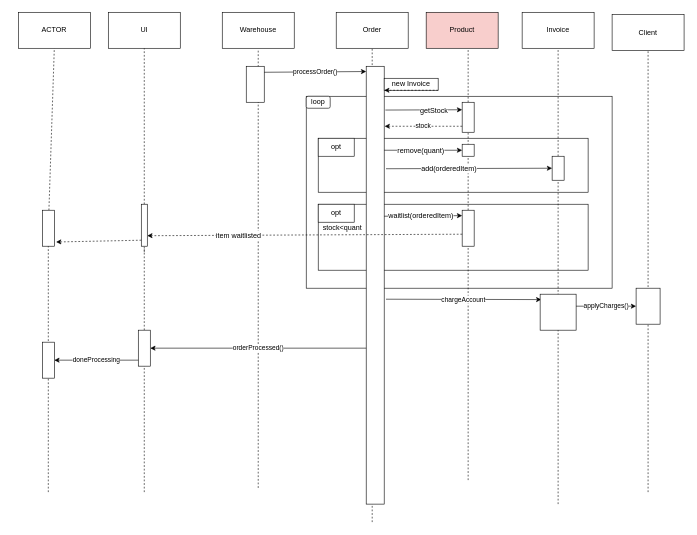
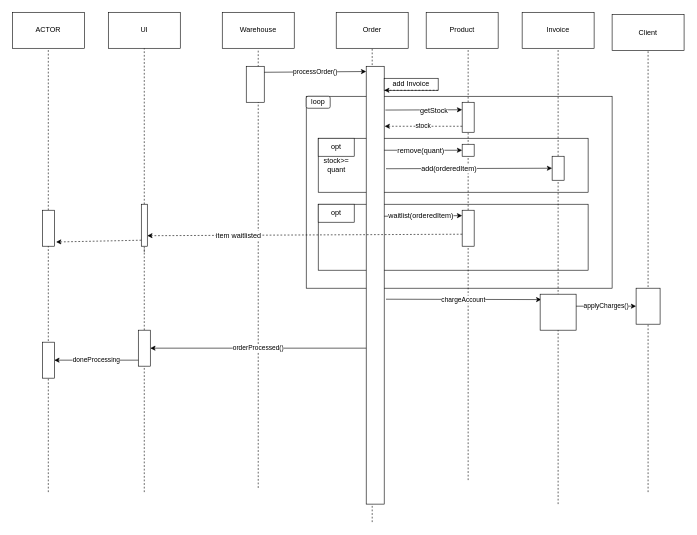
- <mxCell id="5" value="ACTOR" style="rounded=0;whiteSpace=wrap;html=1;" vertex="1" parent="1"><mxGeometry x="30" y="20" width="120" height="60" as="geometry" /></mxCell>
+ <mxCell id="5" value="ACTOR" style="rounded=0;whiteSpace=wrap;html=1;" vertex="1" parent="1"><mxGeometry x="20" y="20" width="120" height="60" as="geometry" /></mxCell>
- <mxCell id="9" value="Product" style="rounded=0;whiteSpace=wrap;html=1;fillColor=#f8cecc;" vertex="1" parent="1"><mxGeometry x="710" y="20" width="120" height="60" as="geometry" /></mxCell>
+ <mxCell id="9" value="Product" style="rounded=0;whiteSpace=wrap;html=1;" vertex="1" parent="1"><mxGeometry x="710" y="20" width="120" height="60" as="geometry" /></mxCell>
- <mxCell id="34" value="new Invoice" style="rounded=0;whiteSpace=wrap;html=1;" vertex="1" parent="1"><mxGeometry x="640" y="130" width="90" height="20" as="geometry" /></mxCell>
+ <mxCell id="34" value="add Invoice" style="rounded=0;whiteSpace=wrap;html=1;" vertex="1" parent="1"><mxGeometry x="640" y="130" width="90" height="20" as="geometry" /></mxCell>
+ <mxCell id="29" value="&lt;div&gt;stock&amp;gt;=&lt;/div&gt;&lt;div&gt;quant&lt;br&gt;&lt;/div&gt;" style="text;html=1;align=center;verticalAlign=middle;resizable=0;points=[];autosize=1;" vertex="1" parent="1"><mxGeometry x="530" y="260" width="60" height="30" as="geometry" /></mxCell>
- <mxCell id="30" value="stock&amp;lt;quant" style="text;html=1;align=center;verticalAlign=middle;resizable=0;points=[];autosize=1;" vertex="1" parent="1"><mxGeometry x="530" y="370" width="80" height="20" as="geometry" /></mxCell>
